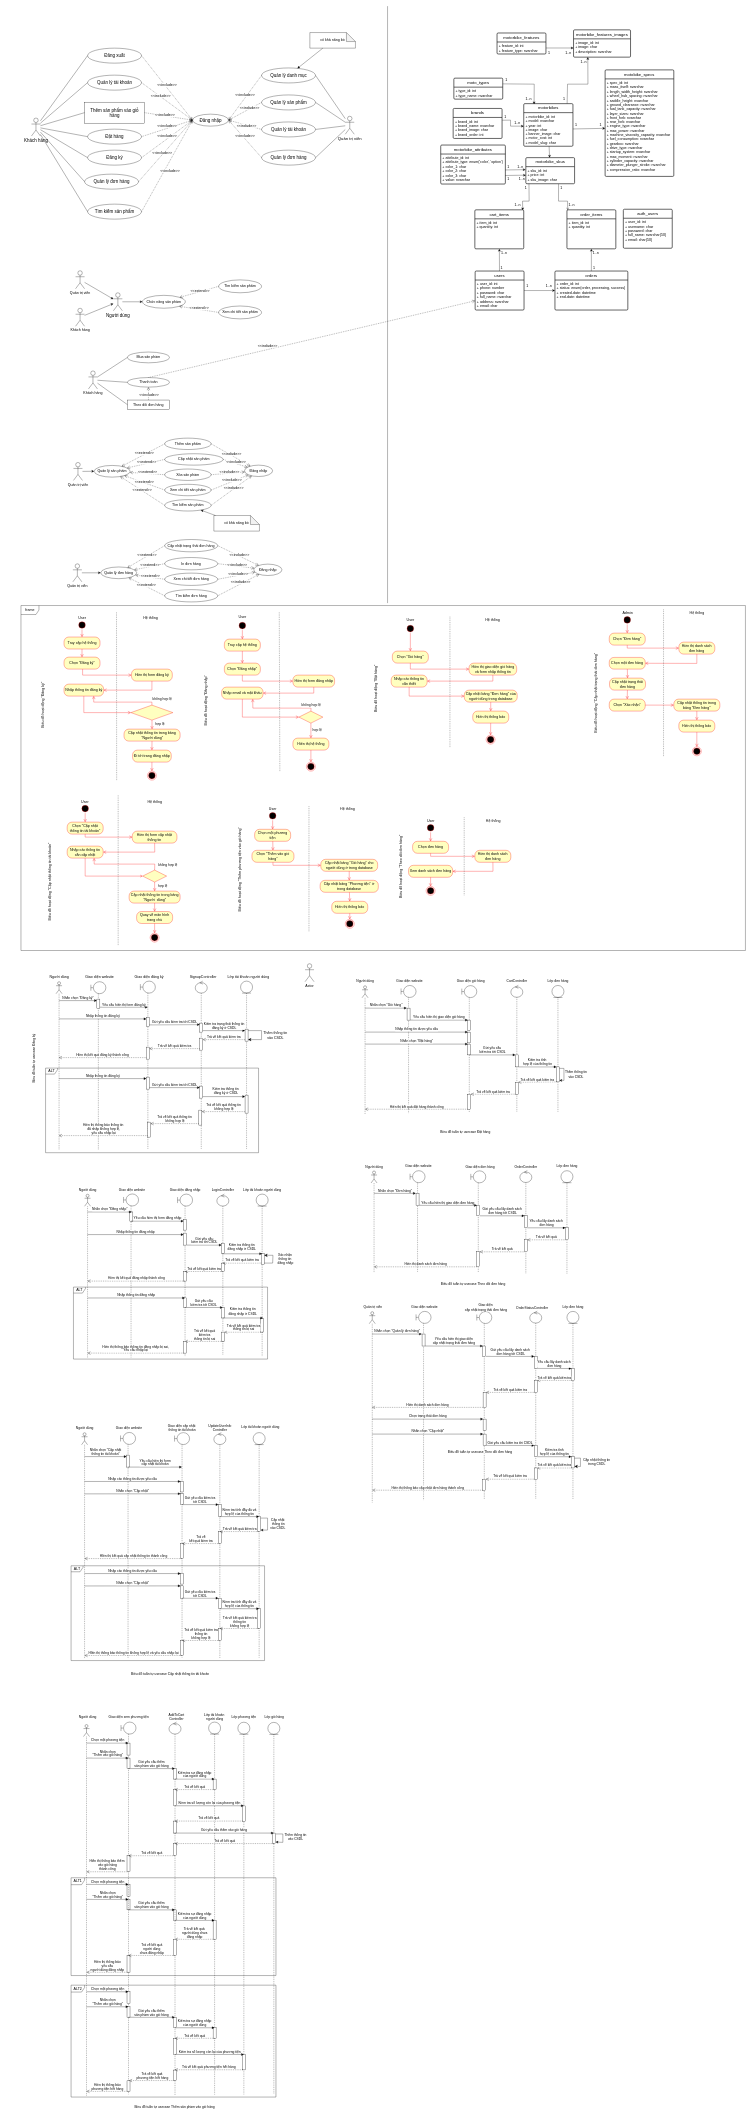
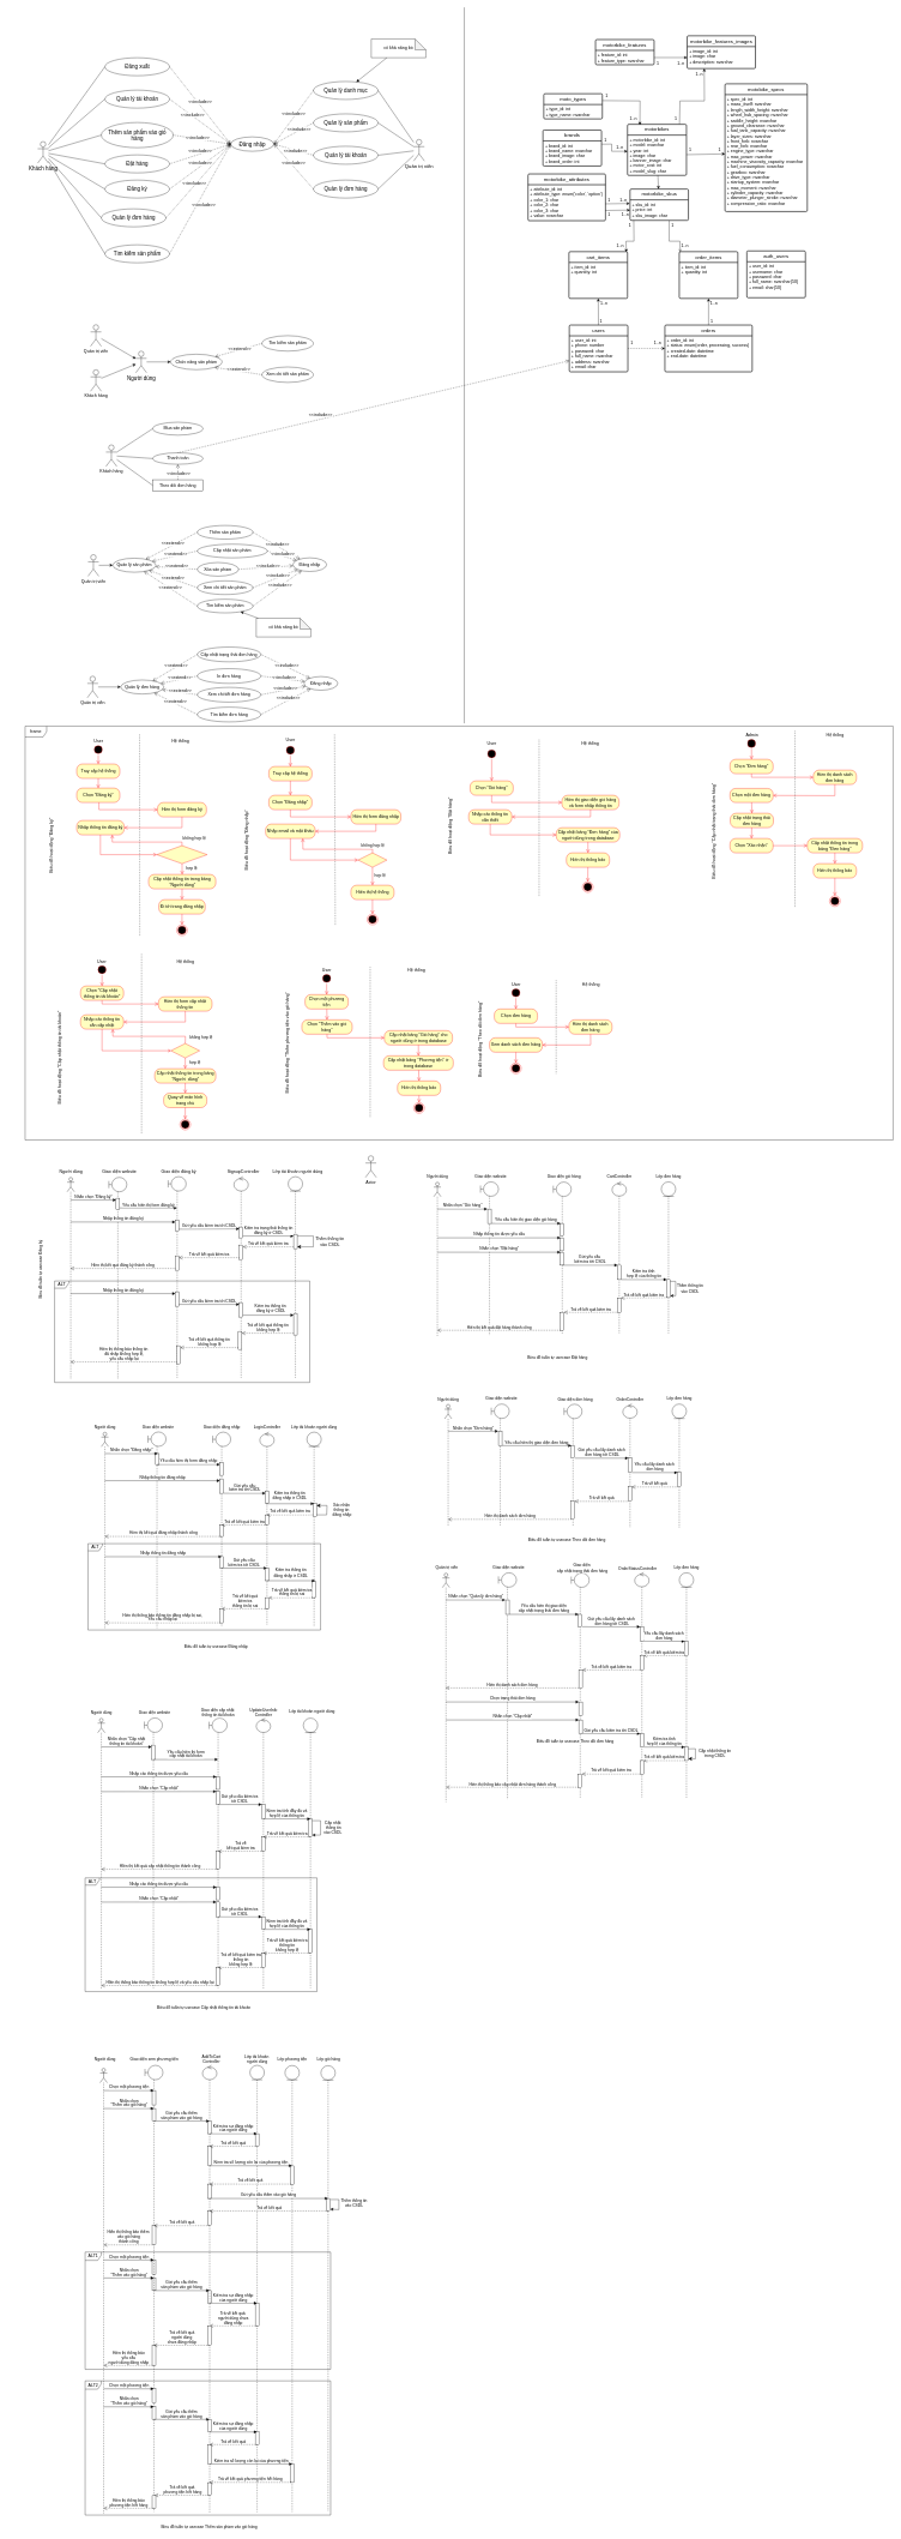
- <mxCell id="5" value="Thêm sản phẩm vào giỏ hàng" style="whiteSpace=wrap;html=1;fontSize=15;rounded=0;" parent="1" vertex="1"><mxGeometry x="281" y="340" width="200" height="70" as="geometry" /></mxCell>
+ <mxCell id="5" value="Thêm sản phẩm vào giỏ hàng" style="ellipse;whiteSpace=wrap;html=1;fontSize=15;" parent="1" vertex="1"><mxGeometry x="281" y="340" width="200" height="70" as="geometry" /></mxCell>
- <mxCell id="557" value="" style="endArrow=classic;html=1;rounded=0;" edge="1" parent="1" source="538" target="544"><mxGeometry width="50" height="50" relative="1" as="geometry"><mxPoint x="1761" y="883" as="sourcePoint" /><mxPoint x="1811" y="833" as="targetPoint" /></mxGeometry></mxCell>
+ <mxCell id="557" value="" style="endArrow=classic;html=1;rounded=0;dashed=1;" edge="1" parent="1" source="538" target="544"><mxGeometry width="50" height="50" relative="1" as="geometry"><mxPoint x="1761" y="883" as="sourcePoint" /><mxPoint x="1811" y="833" as="targetPoint" /></mxGeometry></mxCell>
- <mxCell id="63" value="Xóa sản phẩm" style="ellipse;whiteSpace=wrap;html=1;" parent="1" vertex="1"><mxGeometry x="548" y="1563" width="155" height="38" as="geometry" /></mxCell>
+ <mxCell id="63" value="Xóa sản phẩm" style="ellipse;whiteSpace=wrap;html=1;" parent="1" vertex="1"><mxGeometry x="548" y="1563" width="115" height="38" as="geometry" /></mxCell>
+ <mxCell id="315" value="Biểu đồ tuần tự usecase Đăng nhập" style="text;html=1;align=center;verticalAlign=middle;resizable=0;points=[];autosize=1;strokeColor=none;fillColor=none;fontFamily=Helvetica;fontSize=11;fontColor=default;labelBackgroundColor=default;" parent="1" vertex="1"><mxGeometry x="499.5" y="4560" width="200" height="30" as="geometry" /></mxCell>
